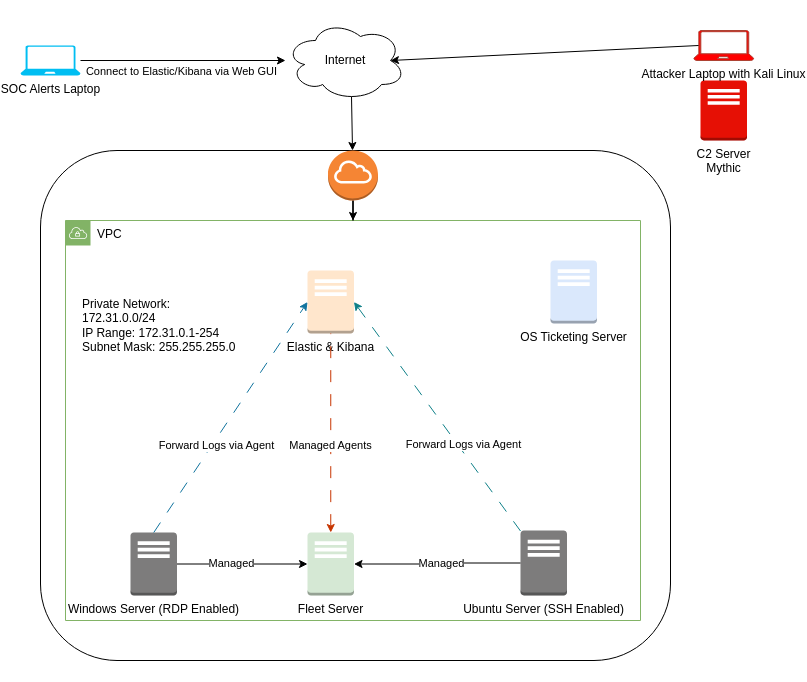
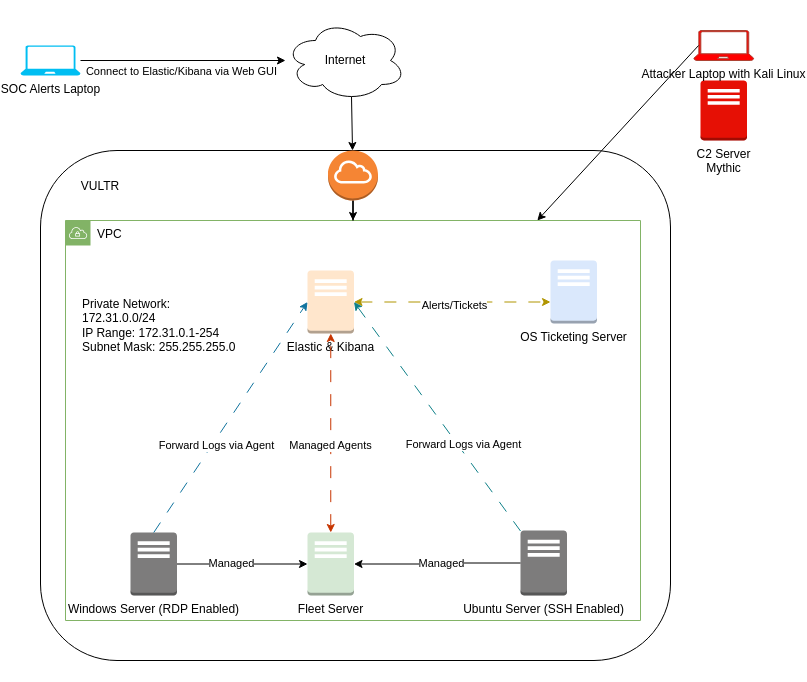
- <mxCell id="32" style="rounded=0;orthogonalLoop=1;jettySize=auto;html=1;exitX=0.08;exitY=0.5;exitDx=0;exitDy=0;exitPerimeter=0;entryX=0.875;entryY=0.5;entryDx=0;entryDy=0;entryPerimeter=0;" edge="1" parent="1" source="31" target="27"><mxGeometry relative="1" as="geometry" /></mxCell>
+ <mxCell id="32" style="rounded=0;orthogonalLoop=1;jettySize=auto;html=1;exitX=0.08;exitY=0.5;exitDx=0;exitDy=0;exitPerimeter=0;" edge="1" parent="1" source="31" target="3"><mxGeometry relative="1" as="geometry" /></mxCell>
+ <mxCell id="13" value="VULTR" style="text;html=1;align=center;verticalAlign=middle;whiteSpace=wrap;rounded=0;" vertex="1" parent="1"><mxGeometry x="70" y="171" width="60" height="30" as="geometry" /></mxCell>
+ <mxCell id="4" style="edgeStyle=orthogonalEdgeStyle;rounded=0;orthogonalLoop=1;jettySize=auto;html=1;startArrow=classic;startFill=1;dashed=1;dashPattern=12 12;fillColor=#e3c800;strokeColor=#B09500;" edge="1" parent="1" source="6" target="12"><mxGeometry relative="1" as="geometry"><Array as="points"><mxPoint x="480" y="302" /><mxPoint x="480" y="302" /></Array></mxGeometry></mxCell>
+ <mxCell id="5" value="Alerts/Tickets" style="edgeLabel;html=1;align=center;verticalAlign=middle;resizable=0;points=[];" vertex="1" connectable="0" parent="4"><mxGeometry x="0.003" y="-2" relative="1" as="geometry"><mxPoint x="1" y="1" as="offset" /></mxGeometry></mxCell>
- <mxCell id="8" style="edgeStyle=orthogonalEdgeStyle;rounded=0;orthogonalLoop=1;jettySize=auto;html=1;endArrow=none;endFill=1;startArrow=classic;startFill=1;dashed=1;dashPattern=12 12;fillColor=#fa6800;strokeColor=#C73500;" edge="1" parent="1" source="10" target="6"><mxGeometry relative="1" as="geometry" /></mxCell>
+ <mxCell id="8" style="edgeStyle=orthogonalEdgeStyle;rounded=0;orthogonalLoop=1;jettySize=auto;html=1;endArrow=classic;endFill=1;startArrow=classic;startFill=1;dashed=1;dashPattern=12 12;fillColor=#fa6800;strokeColor=#C73500;" edge="1" parent="1" source="10" target="6"><mxGeometry relative="1" as="geometry" /></mxCell>
